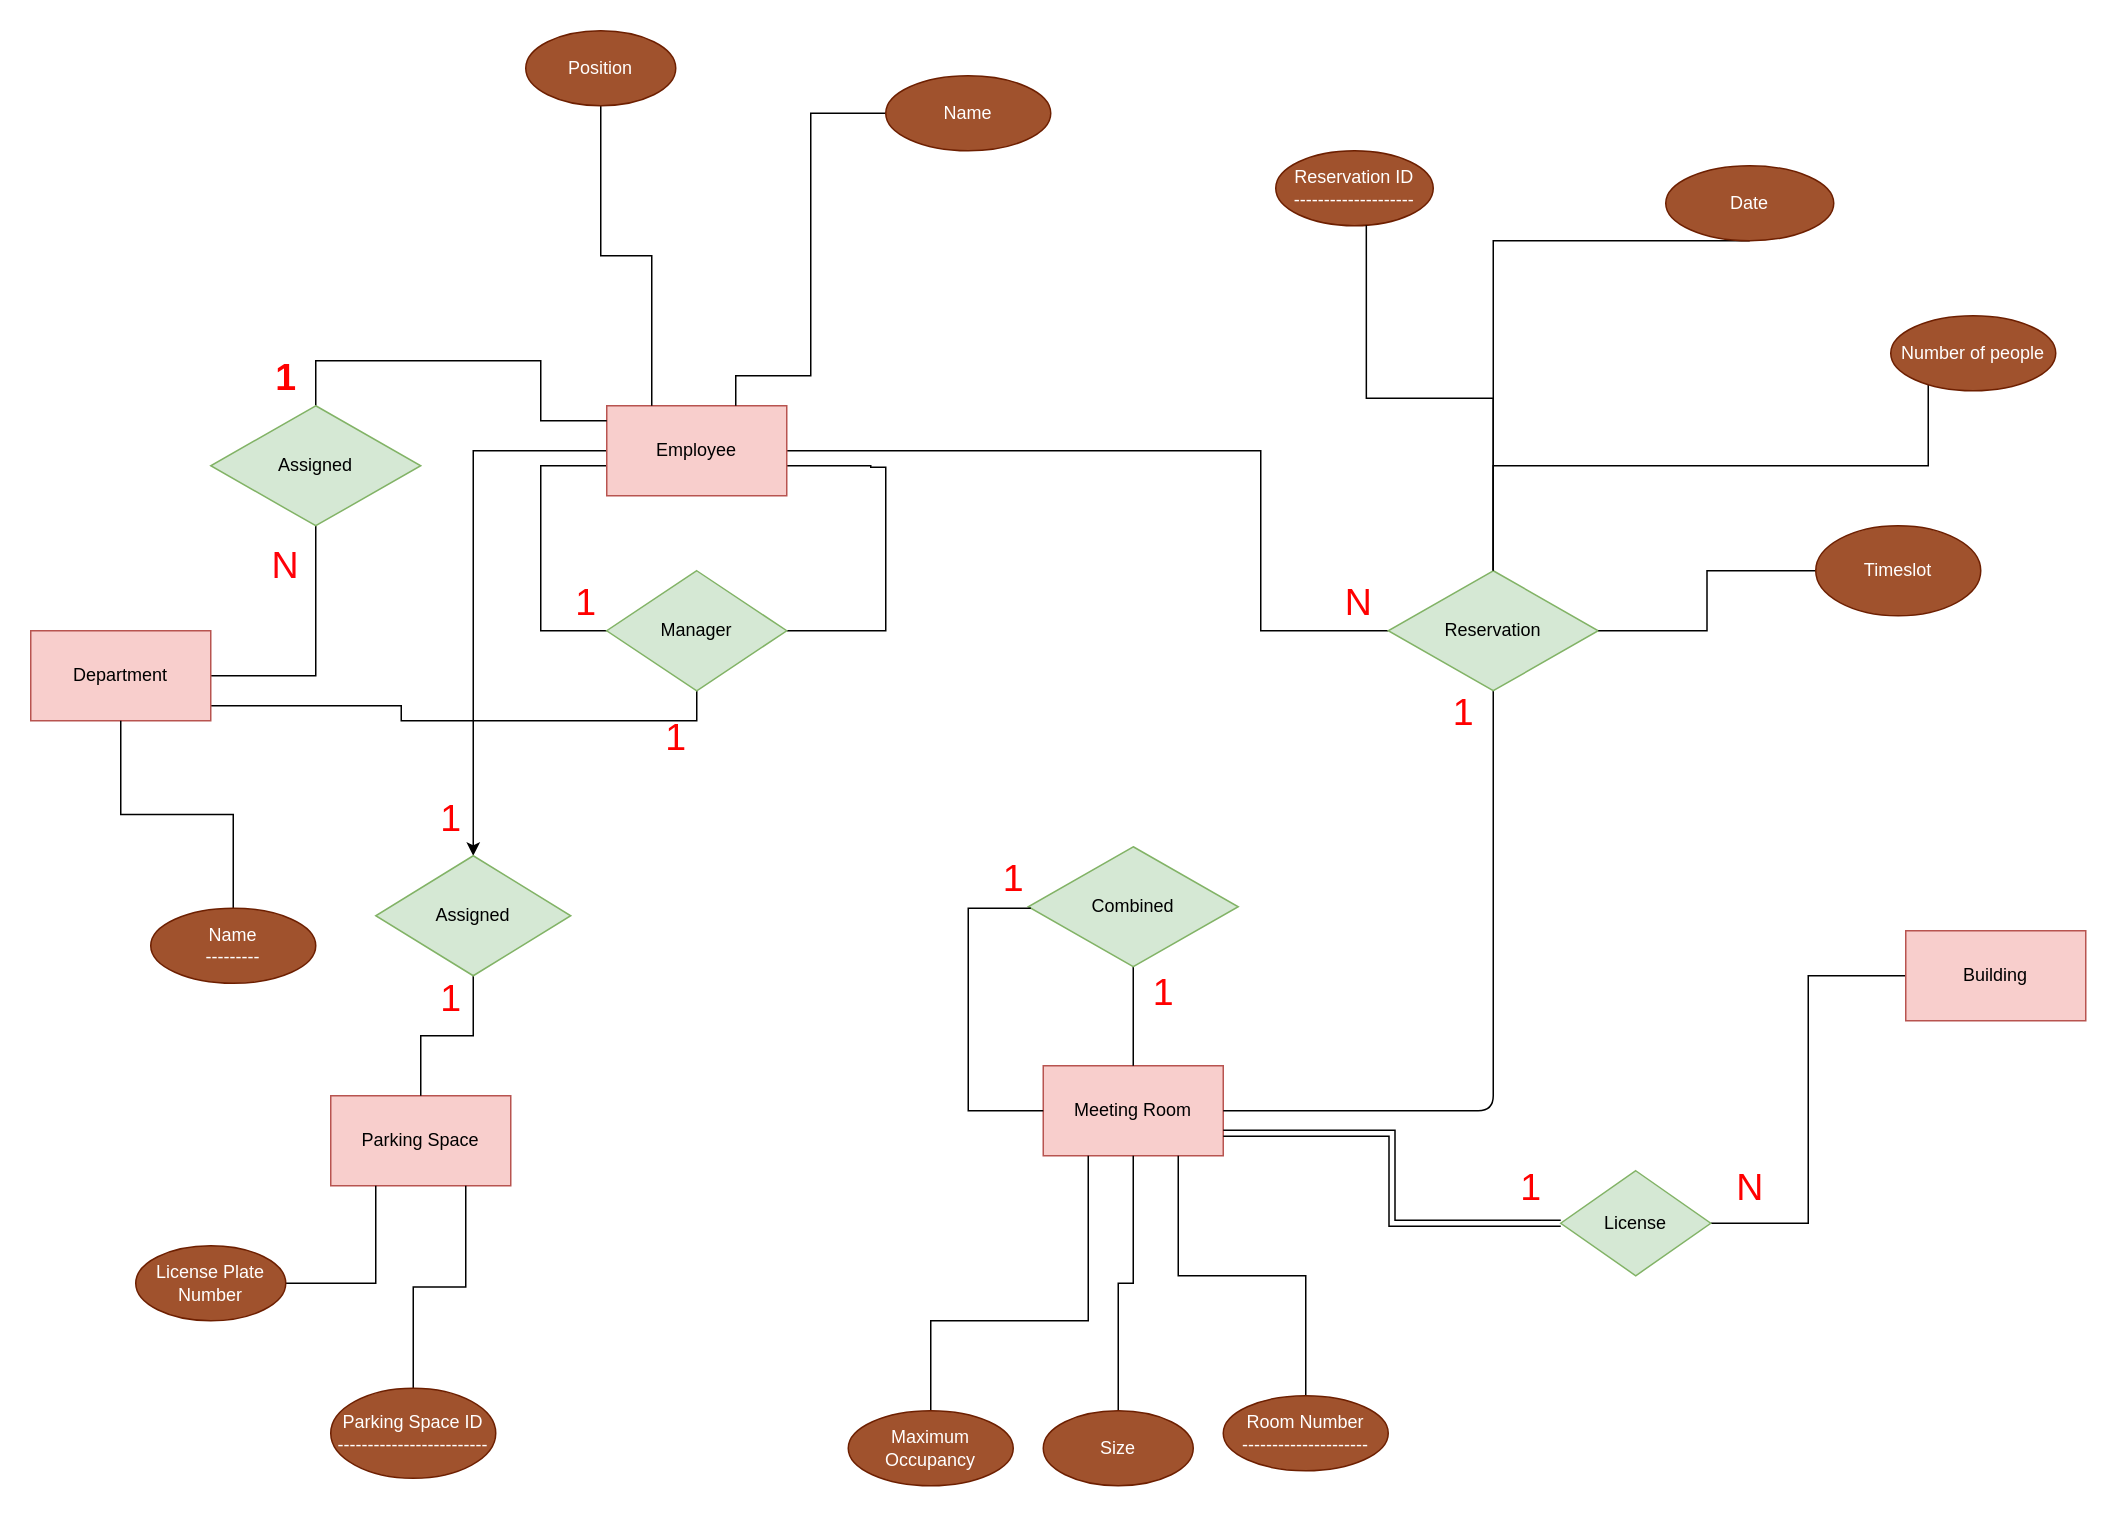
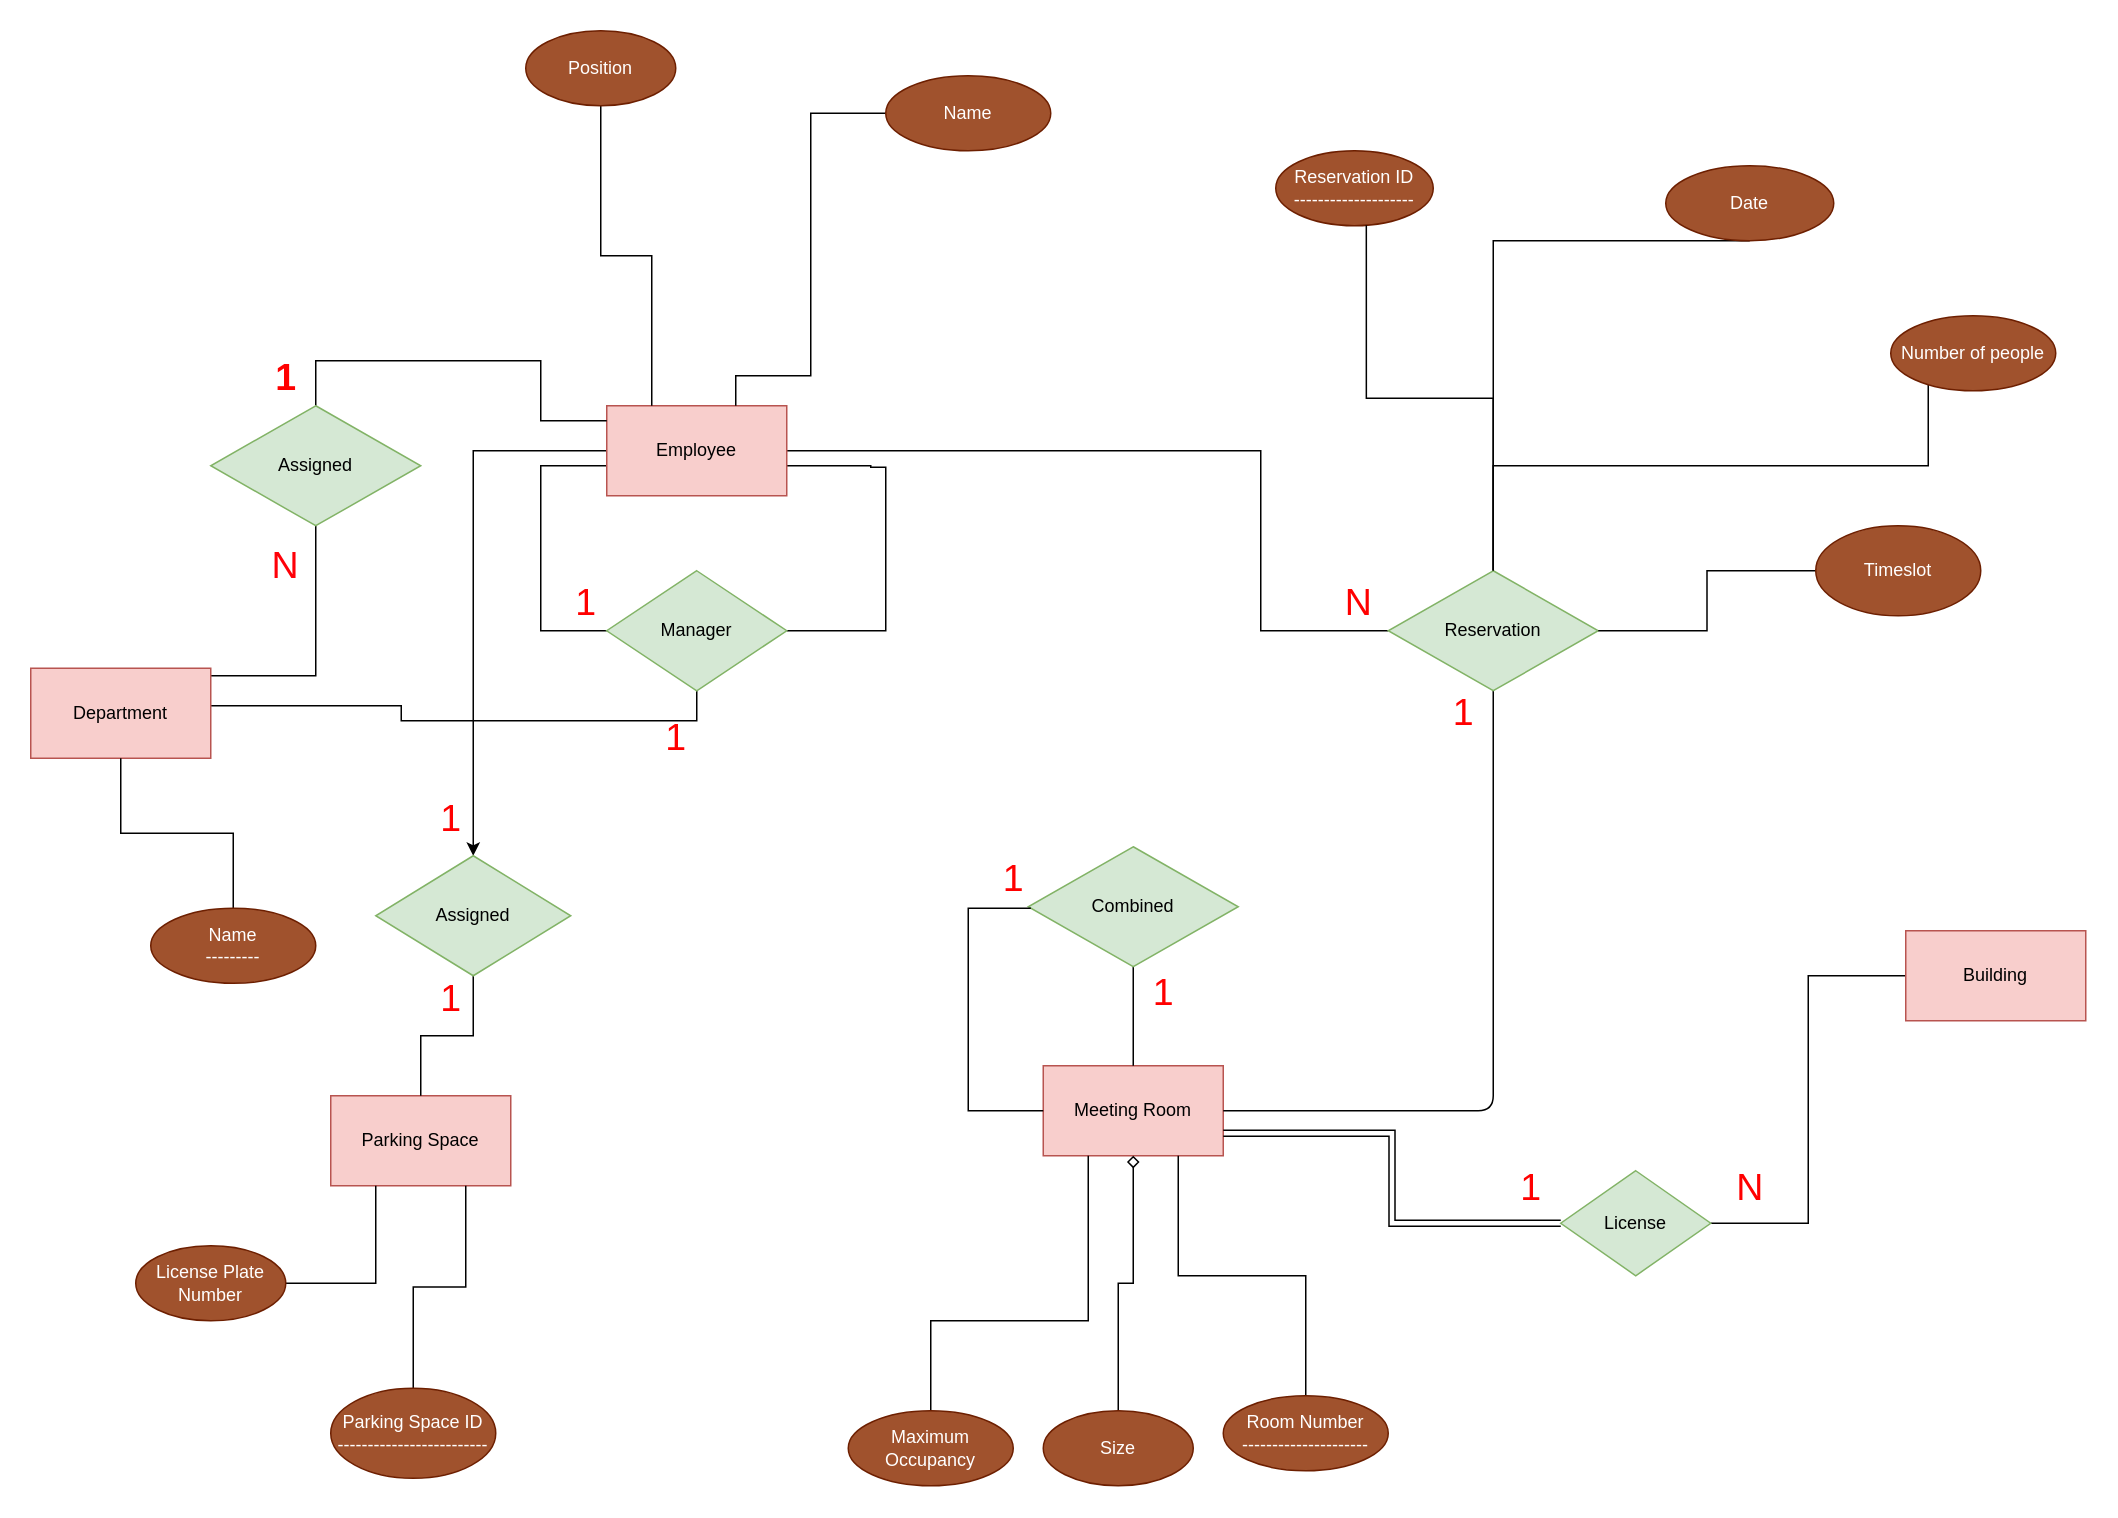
- <mxCell id="13" value="Department" style="rounded=0;whiteSpace=wrap;html=1;fillColor=#f8cecc;strokeColor=#b85450;" vertex="1" parent="1"><mxGeometry x="20" y="420" width="120" height="60" as="geometry" /></mxCell>
+ <mxCell id="13" value="Department" style="rounded=0;whiteSpace=wrap;html=1;fillColor=#f8cecc;strokeColor=#b85450;" vertex="1" parent="1"><mxGeometry x="20" y="445" width="120" height="60" as="geometry" /></mxCell>
- <mxCell id="22" style="edgeStyle=orthogonalEdgeStyle;rounded=0;orthogonalLoop=1;jettySize=auto;html=1;endArrow=none;endFill=0;" edge="1" parent="1" source="23" target="19"><mxGeometry relative="1" as="geometry" /></mxCell>
+ <mxCell id="22" style="edgeStyle=orthogonalEdgeStyle;rounded=0;orthogonalLoop=1;jettySize=auto;html=1;endArrow=diamond;endFill=0;" edge="1" parent="1" source="23" target="19"><mxGeometry relative="1" as="geometry" /></mxCell>
